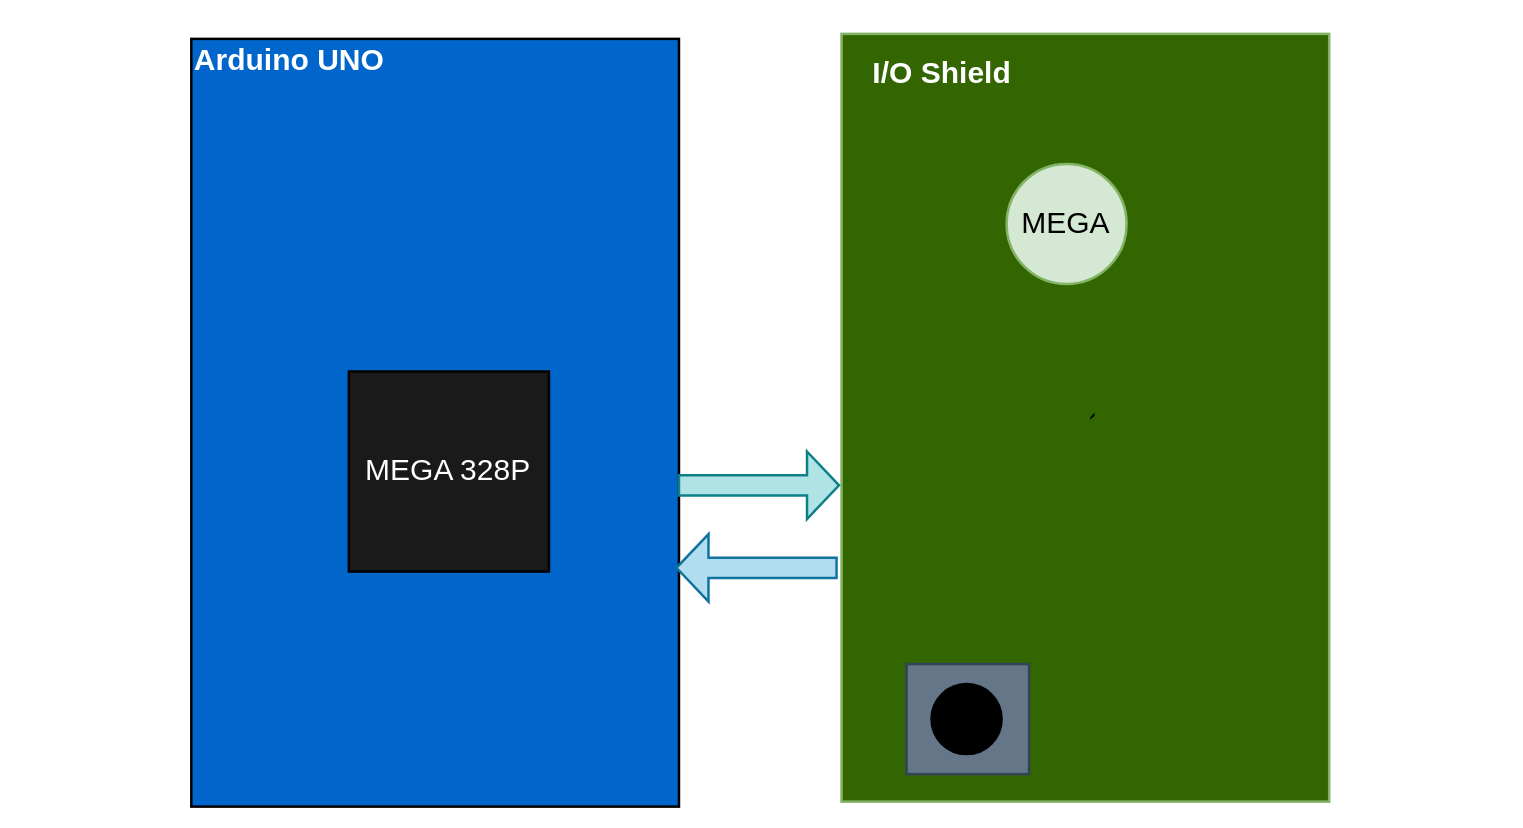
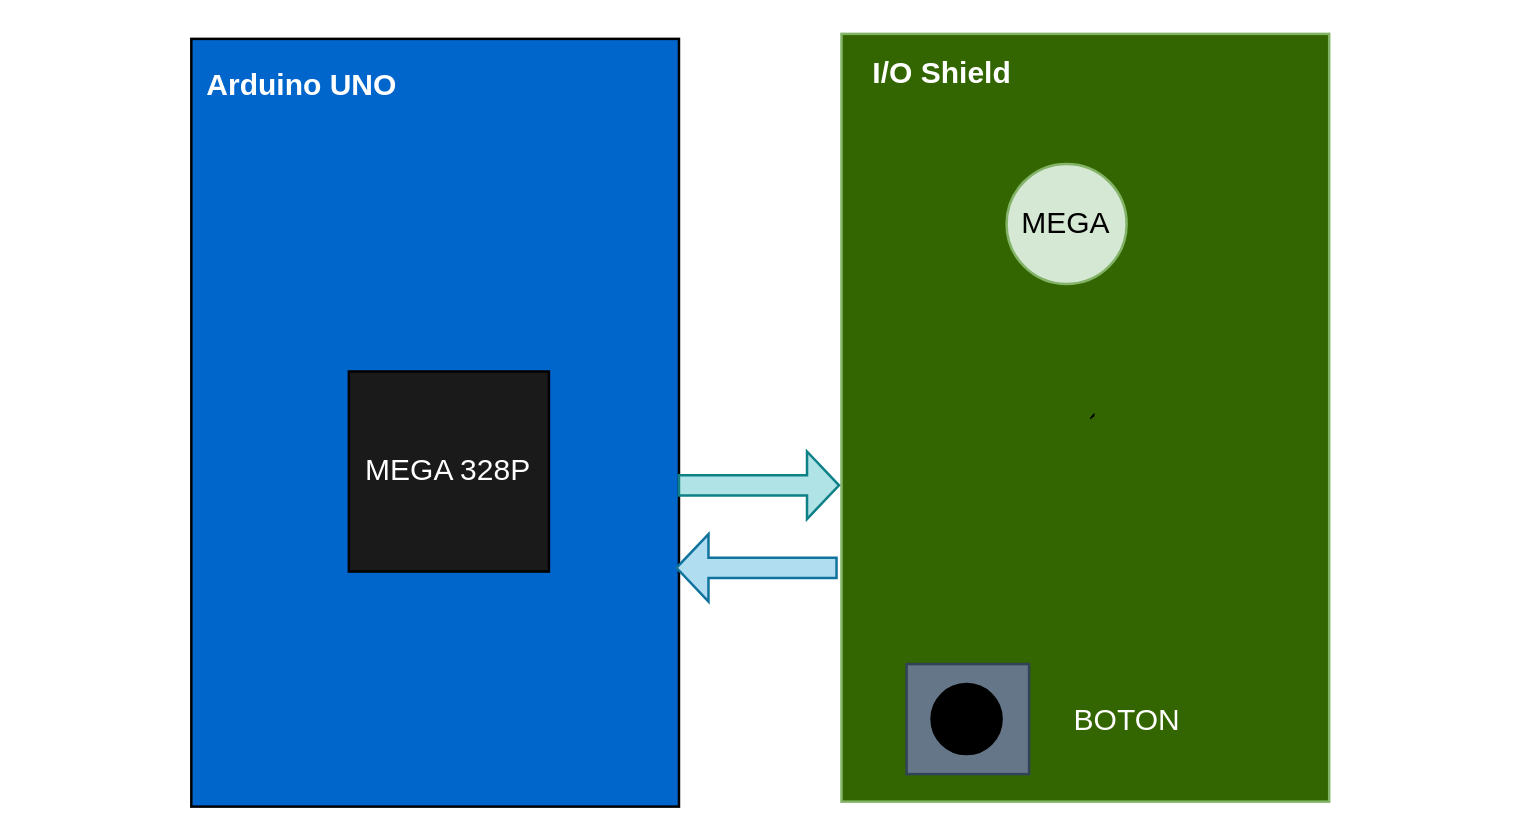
- <mxCell id="4" value="&lt;b&gt;&lt;font color=&quot;#ffffff&quot;&gt;Arduino UNO&lt;/font&gt;&lt;/b&gt;" style="text;html=1;resizable=0;autosize=1;align=center;verticalAlign=middle;points=[];fillColor=none;strokeColor=none;rounded=0;" parent="1" vertex="1"><mxGeometry x="72" y="15" width="86" height="18" as="geometry" /></mxCell>
+ <mxCell id="4" value="&lt;b&gt;&lt;font color=&quot;#ffffff&quot;&gt;Arduino UNO&lt;/font&gt;&lt;/b&gt;" style="text;html=1;resizable=0;autosize=1;align=center;verticalAlign=middle;points=[];fillColor=none;strokeColor=none;rounded=0;" parent="1" vertex="1"><mxGeometry x="77" y="25" width="86" height="18" as="geometry" /></mxCell>
+ <mxCell id="11" value="BOTON&lt;br&gt;" style="text;html=1;resizable=0;autosize=1;align=center;verticalAlign=middle;points=[];fillColor=none;strokeColor=none;rounded=0;fontColor=#FFFFFF;" vertex="1" parent="1"><mxGeometry x="424" y="279" width="52" height="18" as="geometry" /></mxCell>
